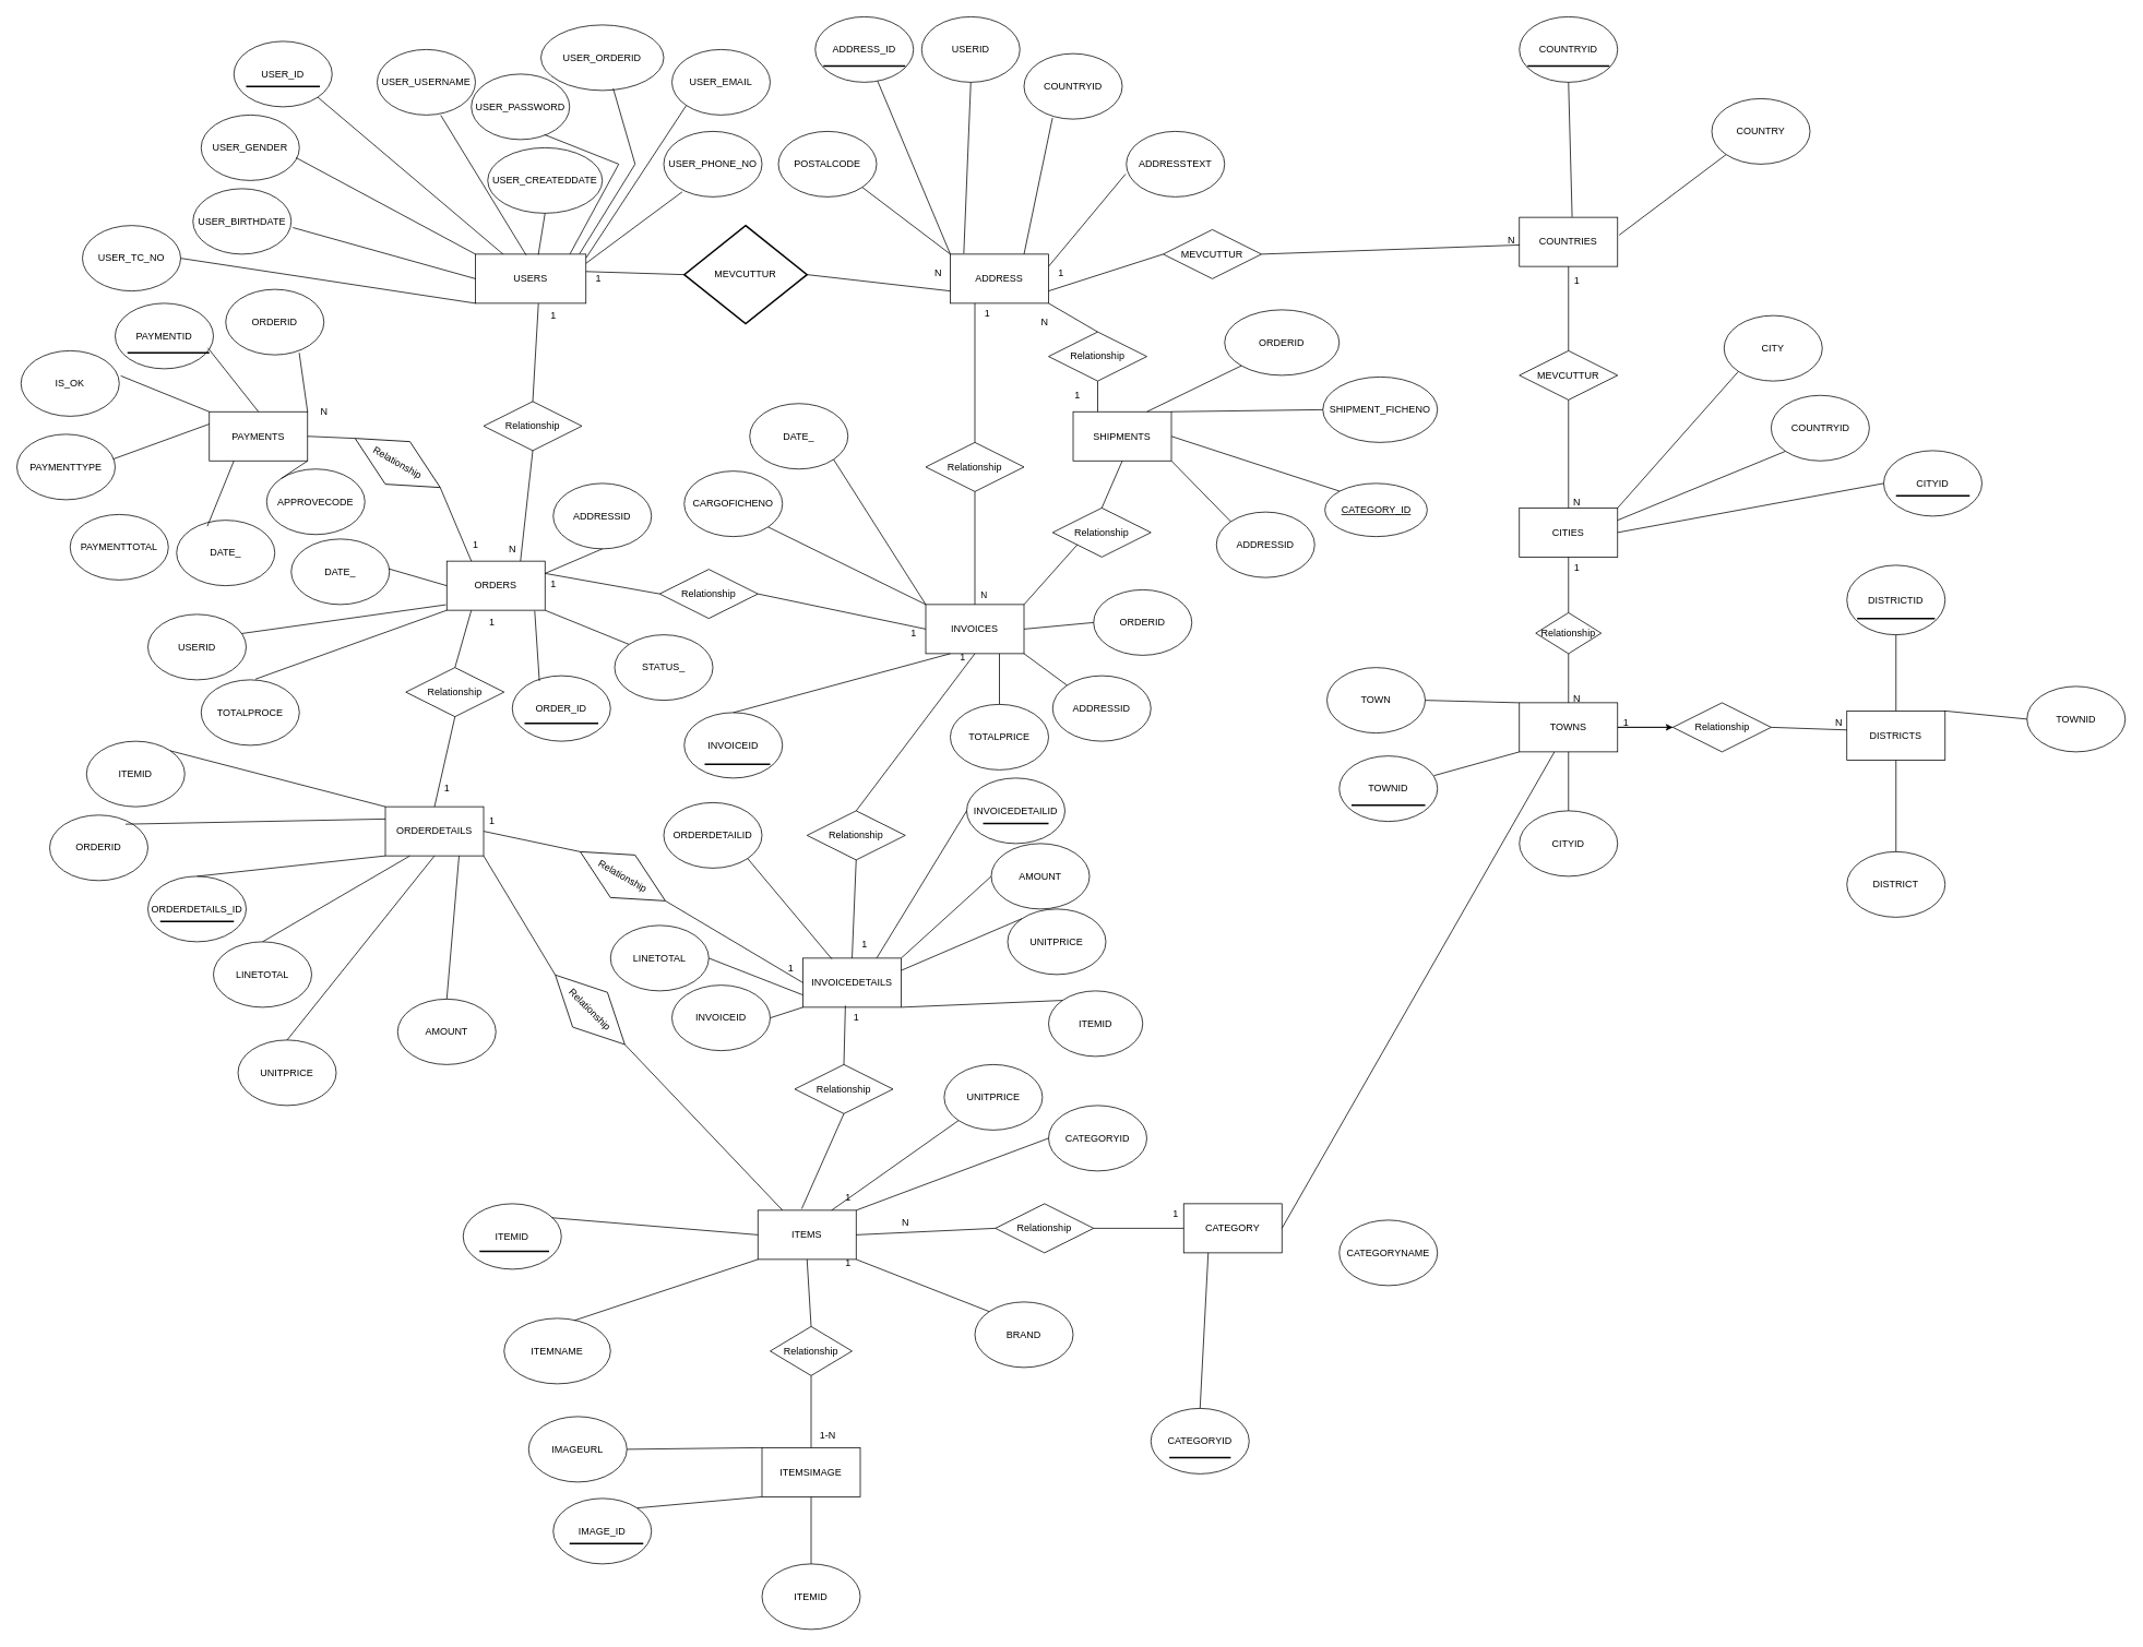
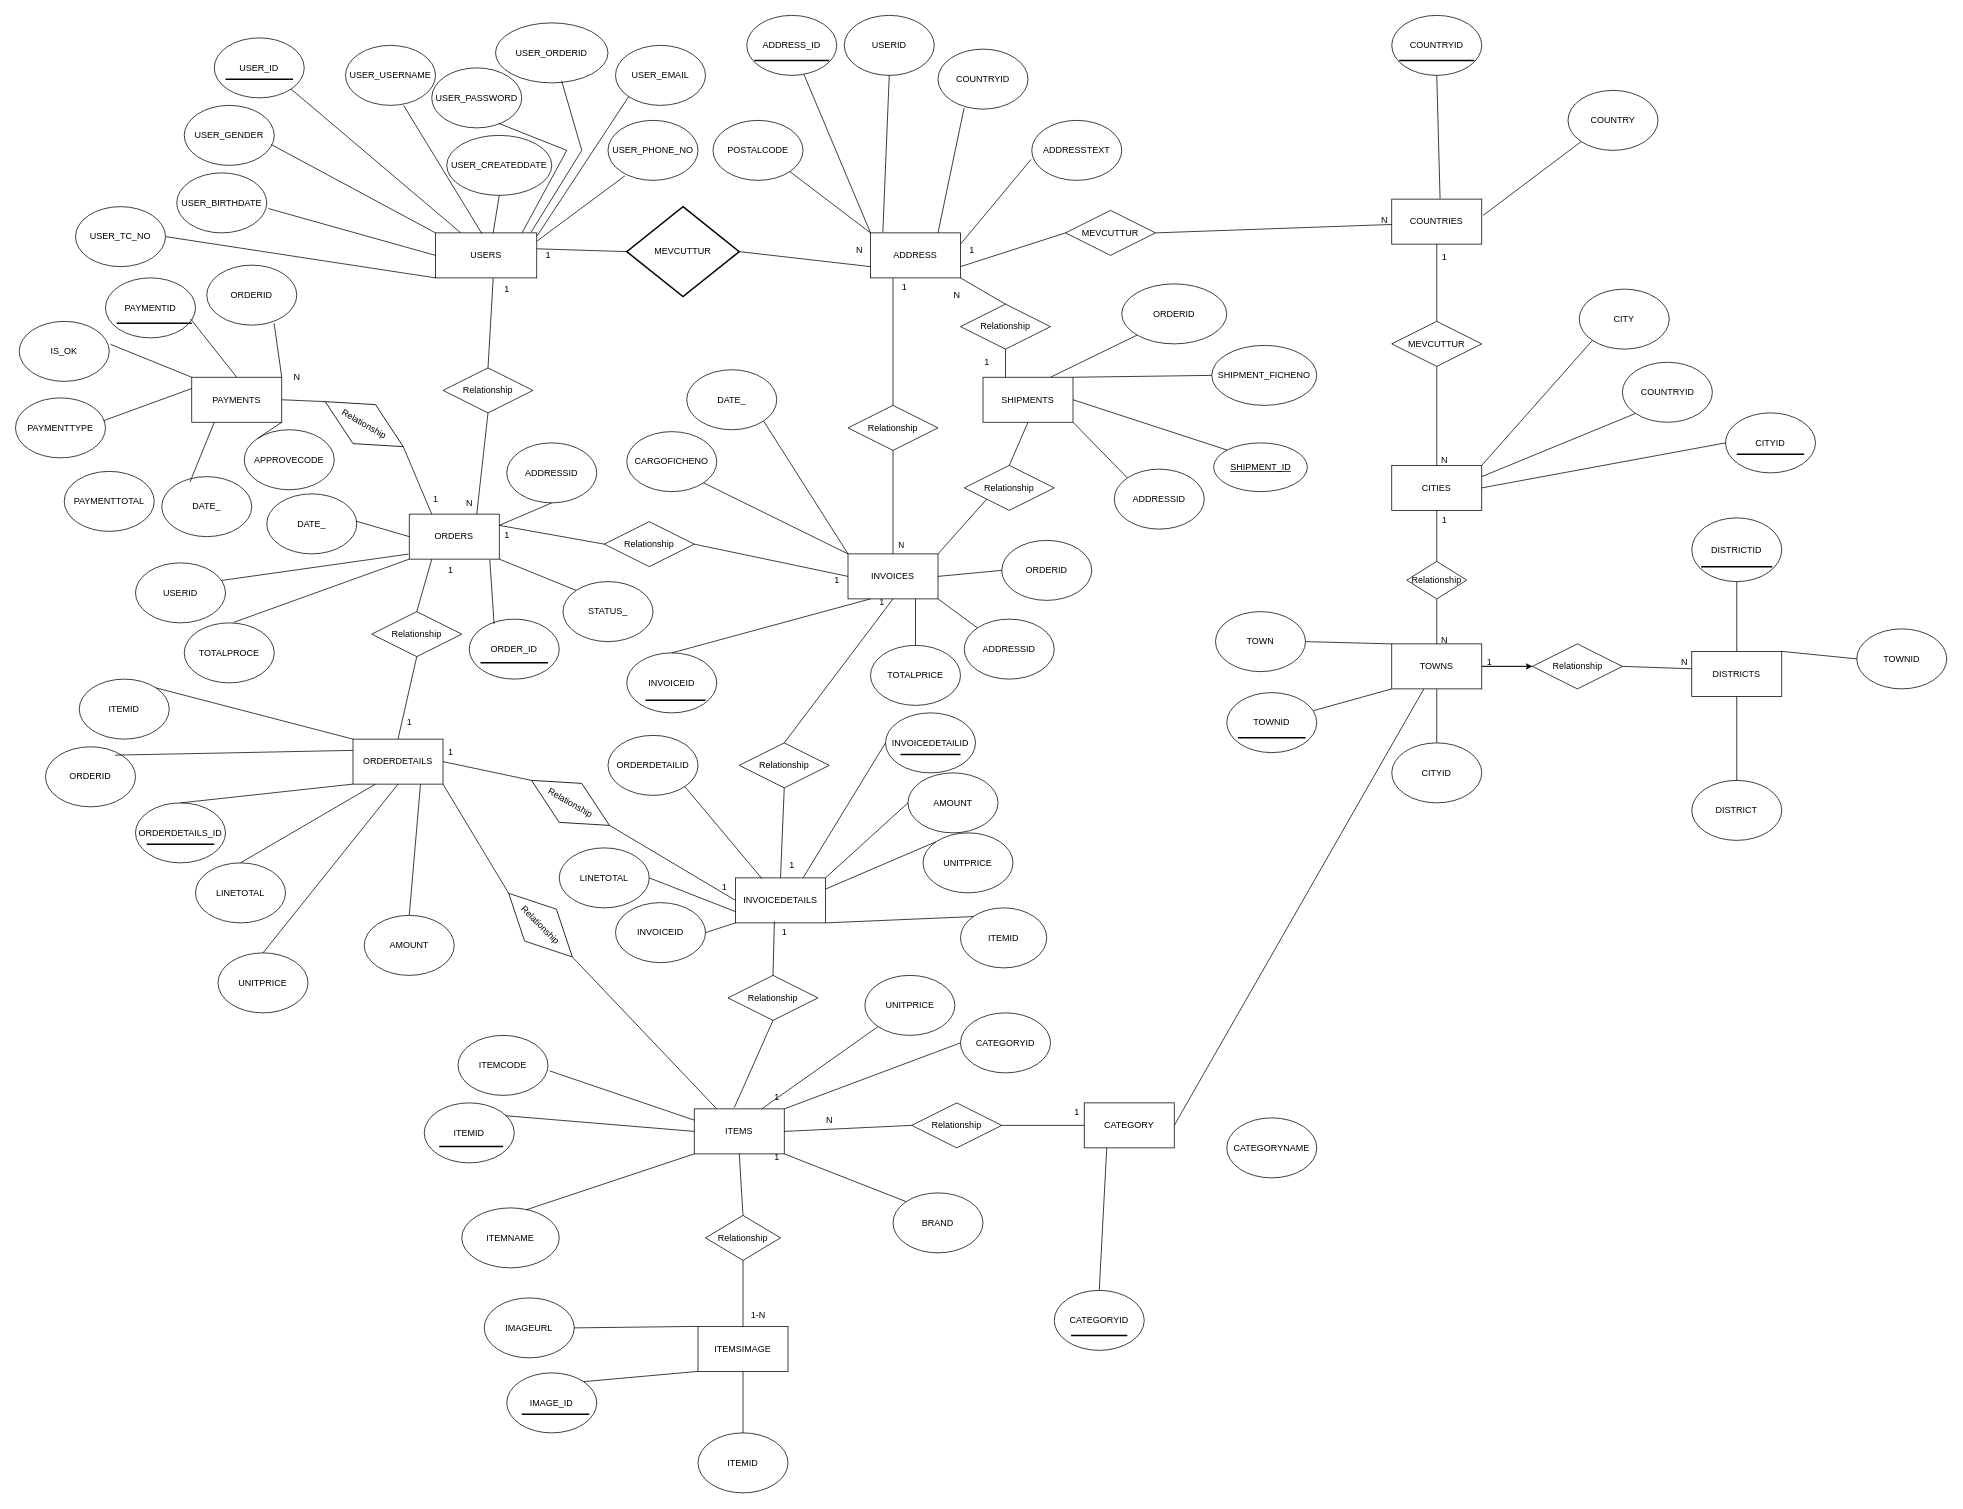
- <mxCell id="237" value="CATEGORY_ID" style="ellipse;whiteSpace=wrap;html=1;align=center;fontStyle=4;" parent="1" vertex="1"><mxGeometry x="1617.5" y="590" width="125" height="65" as="geometry" /></mxCell>
+ <mxCell id="237" value="SHIPMENT_ID" style="ellipse;whiteSpace=wrap;html=1;align=center;fontStyle=4;" parent="1" vertex="1"><mxGeometry x="1617.5" y="590" width="125" height="65" as="geometry" /></mxCell>
+ <mxCell id="59" value="ITEMCODE" style="ellipse;whiteSpace=wrap;html=1;" parent="1" vertex="1"><mxGeometry x="610" y="1380" width="120" height="80" as="geometry" /></mxCell>
+ <mxCell id="208" value="" style="endArrow=none;html=1;rounded=0;exitX=1.018;exitY=0.592;exitDx=0;exitDy=0;exitPerimeter=0;entryX=0;entryY=0.25;entryDx=0;entryDy=0;" parent="1" source="59" target="55" edge="1"><mxGeometry relative="1" as="geometry"><mxPoint x="1005" y="1400" as="sourcePoint" /><mxPoint x="1165" y="1400" as="targetPoint" /></mxGeometry></mxCell>
